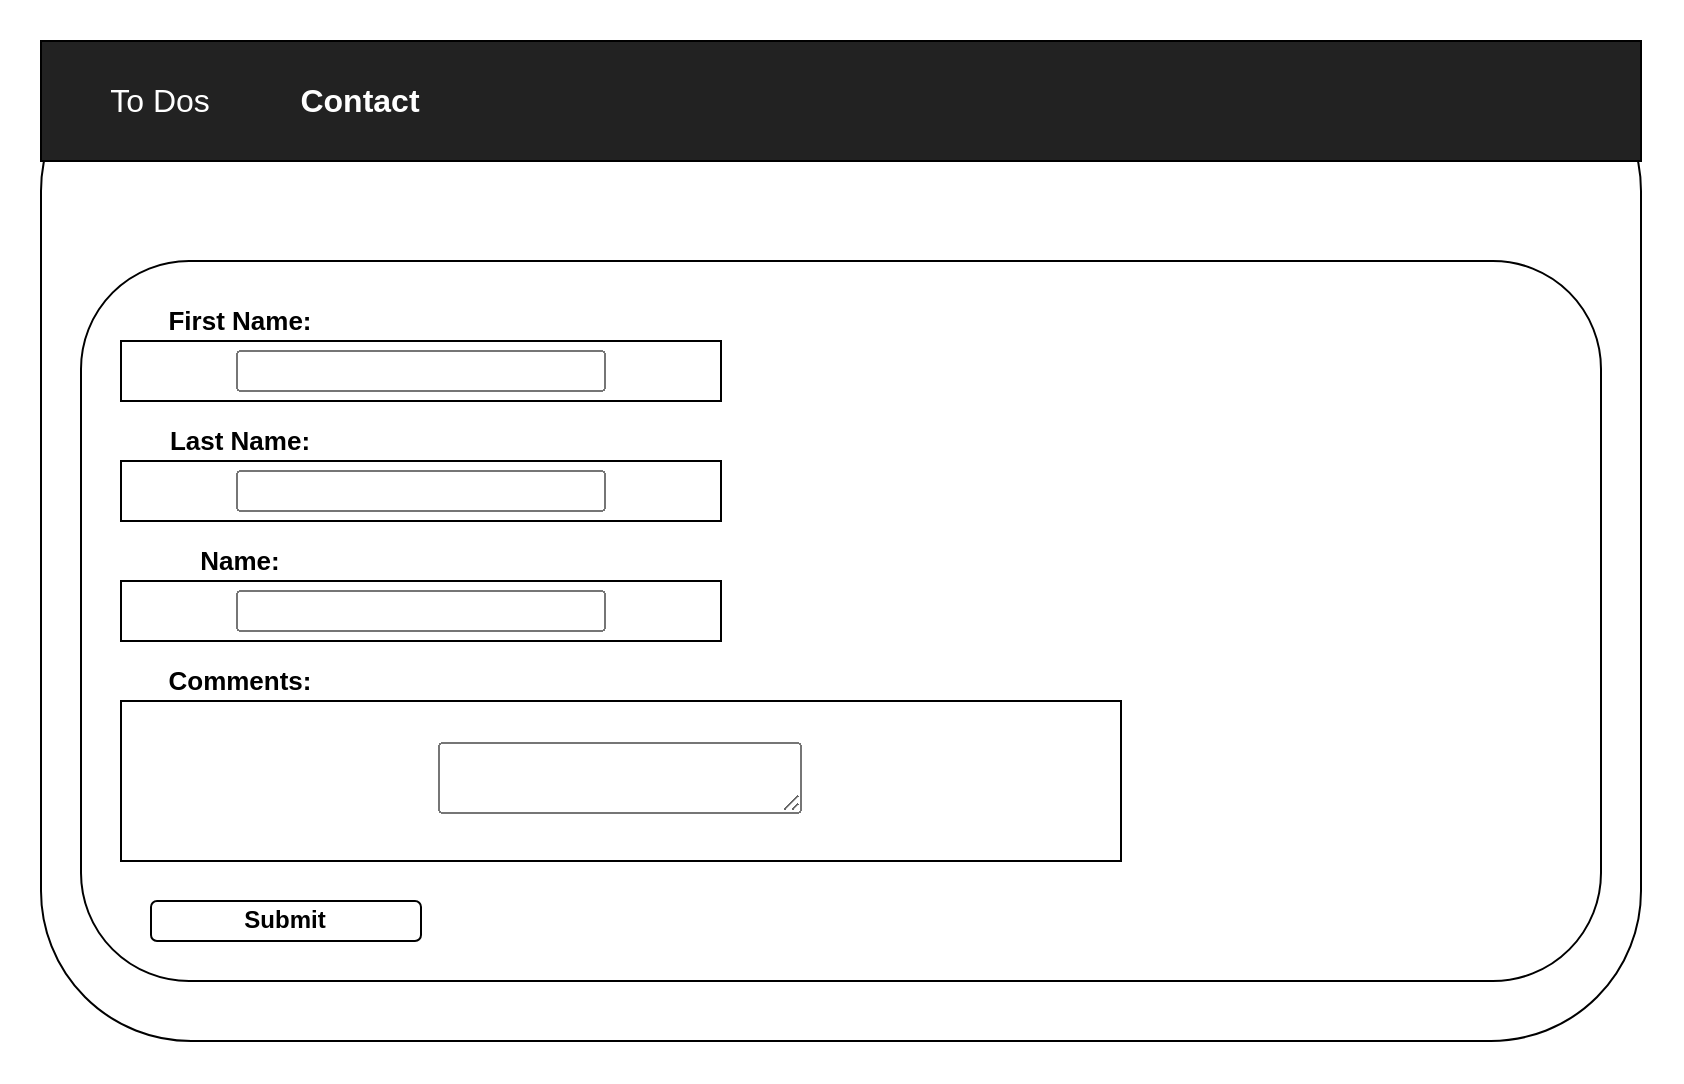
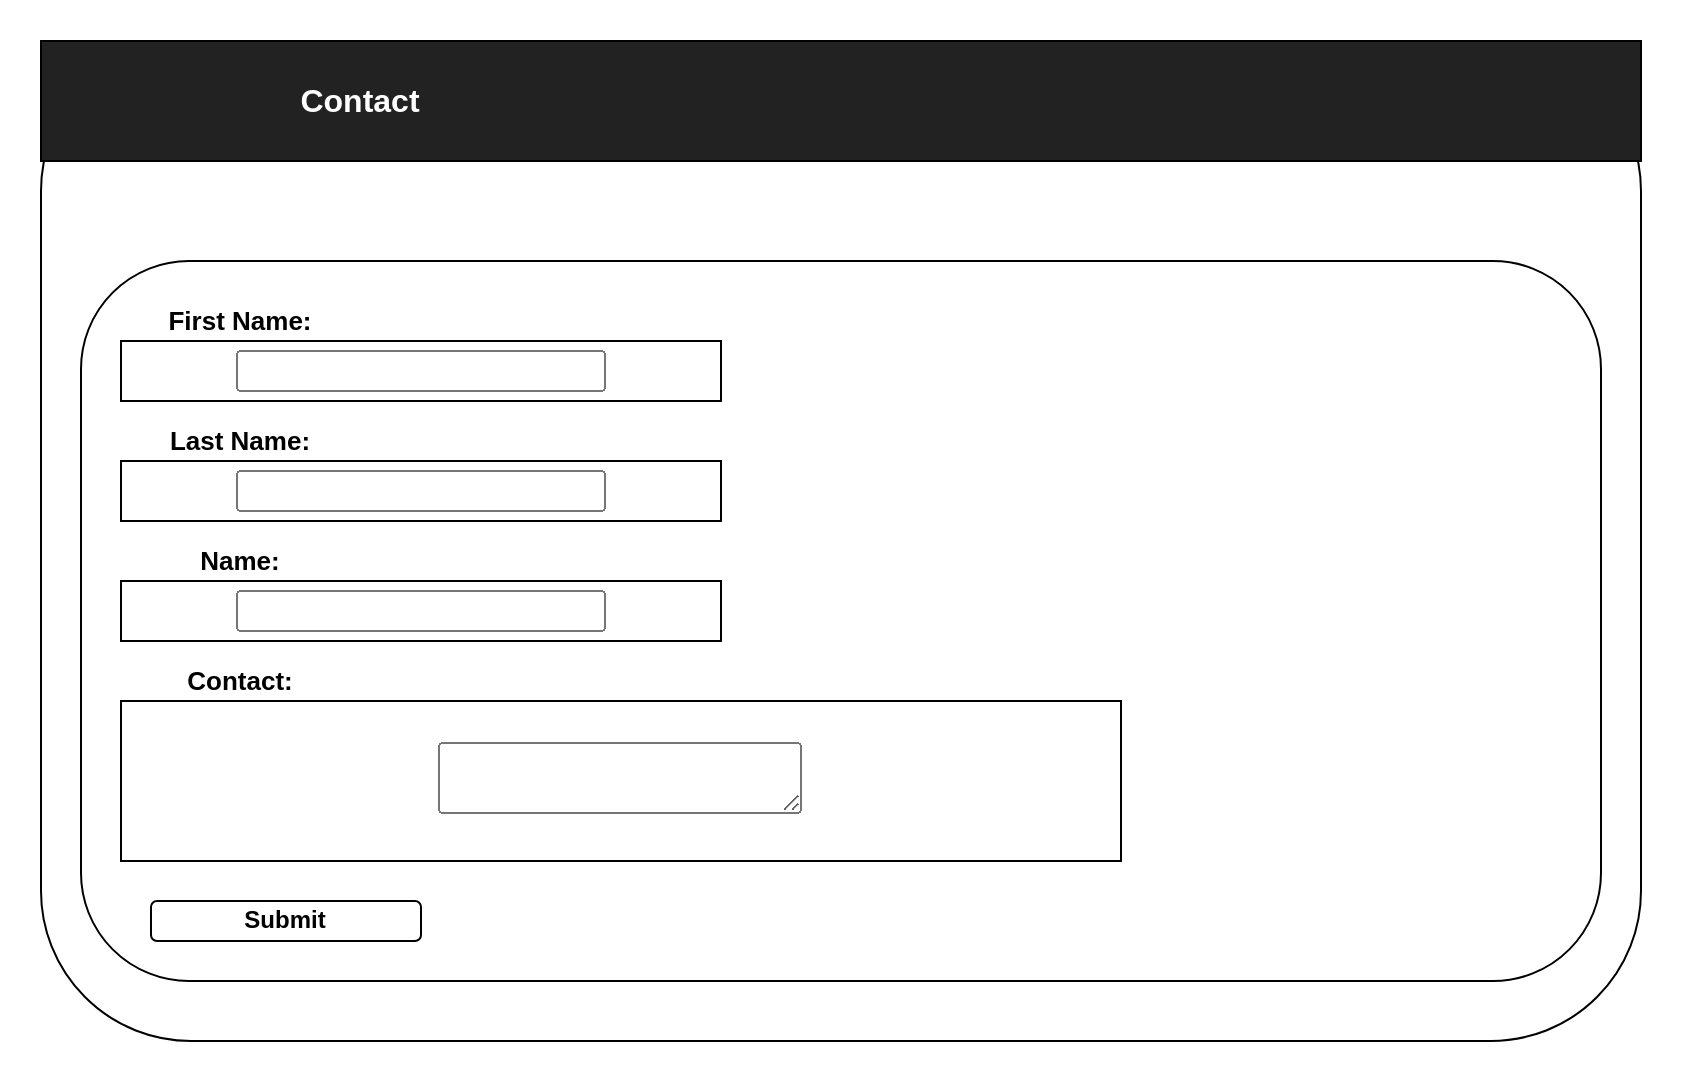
- <mxCell id="4" value="To Dos" style="whiteSpace=wrap;html=1;strokeColor=none;fillColor=none;fontColor=#FFFFFF;fontSize=16;fontStyle=0;" vertex="1" parent="3"><mxGeometry x="20" y="18" width="80" height="24" as="geometry" /></mxCell>
- <mxCell id="13" value="Comments:" style="whiteSpace=wrap;html=1;strokeColor=none;fillColor=none;fontSize=13;fontStyle=1;" vertex="1" parent="6"><mxGeometry x="20" y="200" width="120" height="20" as="geometry" /></mxCell>
+ <mxCell id="13" value="Contact:" style="whiteSpace=wrap;html=1;strokeColor=none;fillColor=none;fontSize=13;fontStyle=1;" vertex="1" parent="6"><mxGeometry x="20" y="200" width="120" height="20" as="geometry" /></mxCell>
